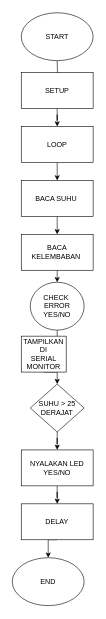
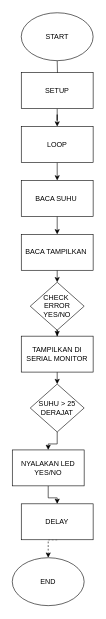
- <mxCell id="17" value="BACA KELEMBABAN&amp;nbsp;" style="rounded=0;whiteSpace=wrap;html=1;" parent="1" vertex="1"><mxGeometry x="35" y="390" width="120" height="60" as="geometry" /></mxCell>
+ <mxCell id="17" value="BACA TAMPILKAN&amp;nbsp;" style="rounded=0;whiteSpace=wrap;html=1;" parent="1" vertex="1"><mxGeometry x="35" y="390" width="120" height="60" as="geometry" /></mxCell>
- <mxCell id="10" value="CHECK&amp;nbsp;&lt;div&gt;ERROR&lt;/div&gt;&lt;div&gt;YES/NO&lt;/div&gt;" style="ellipse;whiteSpace=wrap;html=1;" parent="1" vertex="1"><mxGeometry x="50" y="470" width="90" height="80" as="geometry" /></mxCell>
+ <mxCell id="10" value="CHECK&amp;nbsp;&lt;div&gt;ERROR&lt;/div&gt;&lt;div&gt;YES/NO&lt;/div&gt;" style="rhombus;whiteSpace=wrap;html=1;" parent="1" vertex="1"><mxGeometry x="50" y="470" width="90" height="80" as="geometry" /></mxCell>
- <mxCell id="12" value="TAMPILKAN DI&lt;div&gt;SERIAL MONITOR&lt;/div&gt;" style="rounded=0;whiteSpace=wrap;html=1;" parent="1" vertex="1"><mxGeometry x="35" y="560" width="75" height="60" as="geometry" /></mxCell>
+ <mxCell id="12" value="TAMPILKAN DI&lt;div&gt;SERIAL MONITOR&lt;/div&gt;" style="rounded=0;whiteSpace=wrap;html=1;" parent="1" vertex="1"><mxGeometry x="35" y="560" width="120" height="60" as="geometry" /></mxCell>
- <mxCell id="22" value="NYALAKAN LED&lt;div&gt;YES/NO&lt;/div&gt;" style="rounded=0;whiteSpace=wrap;html=1;" parent="1" vertex="1"><mxGeometry x="35" y="750" width="120" height="60" as="geometry" /></mxCell>
+ <mxCell id="22" value="NYALAKAN LED&lt;div&gt;YES/NO&lt;/div&gt;" style="rounded=0;whiteSpace=wrap;html=1;" parent="1" vertex="1"><mxGeometry x="20" y="750" width="120" height="60" as="geometry" /></mxCell>
- <mxCell id="13" style="edgeStyle=orthogonalEdgeStyle;rounded=0;orthogonalLoop=1;jettySize=auto;html=1;exitX=0.5;exitY=1;exitDx=0;exitDy=0;entryX=0.5;entryY=0;entryDx=0;entryDy=0;" parent="1" source="14" target="15" edge="1"><mxGeometry relative="1" as="geometry" /></mxCell>
+ <mxCell id="13" style="edgeStyle=orthogonalEdgeStyle;rounded=0;orthogonalLoop=1;jettySize=auto;html=1;exitX=0.5;exitY=1;exitDx=0;exitDy=0;entryX=0.5;entryY=0;entryDx=0;entryDy=0;dashed=1;" parent="1" source="14" target="15" edge="1"><mxGeometry relative="1" as="geometry" /></mxCell>
